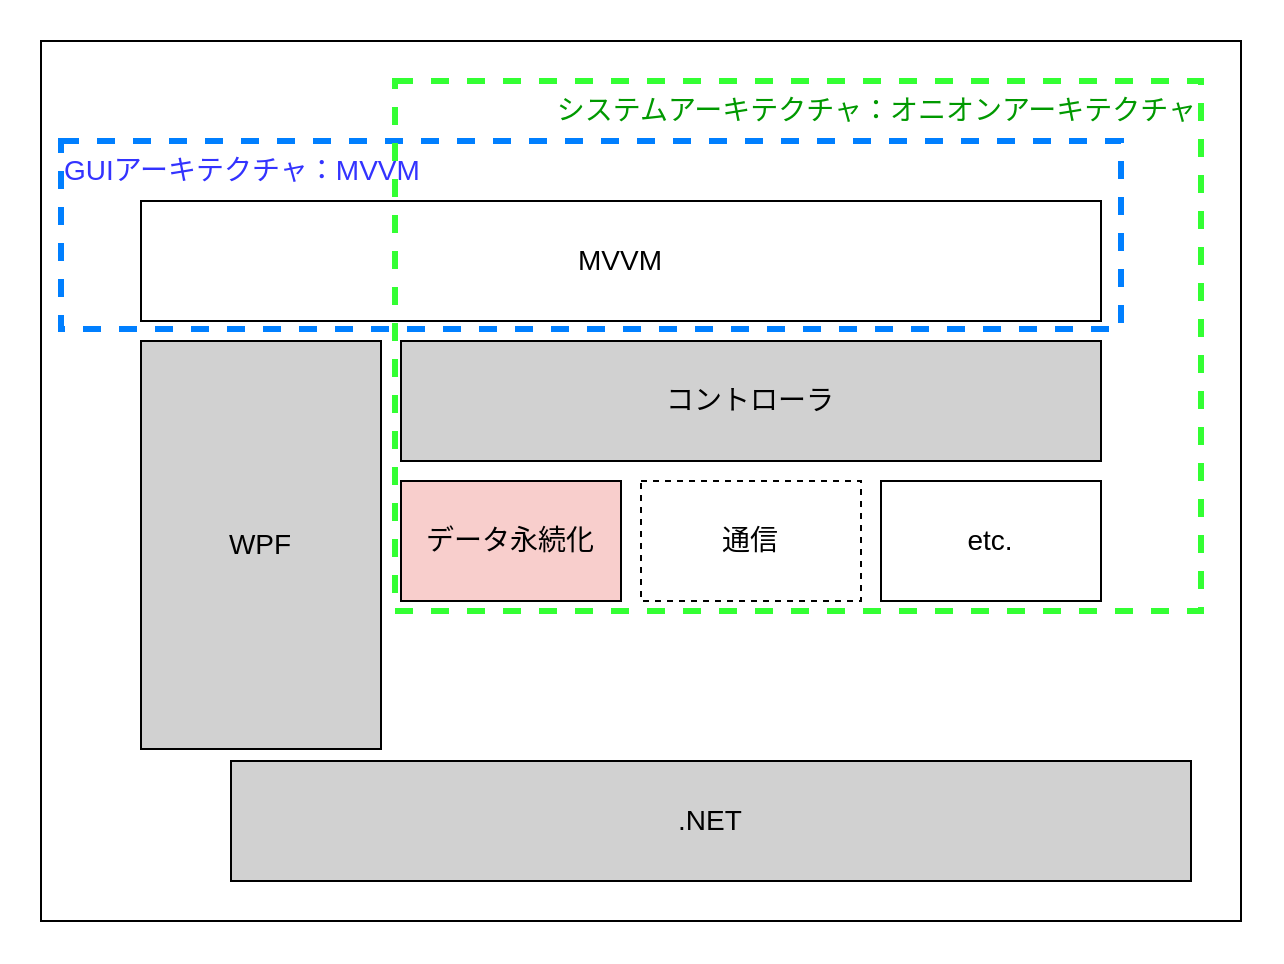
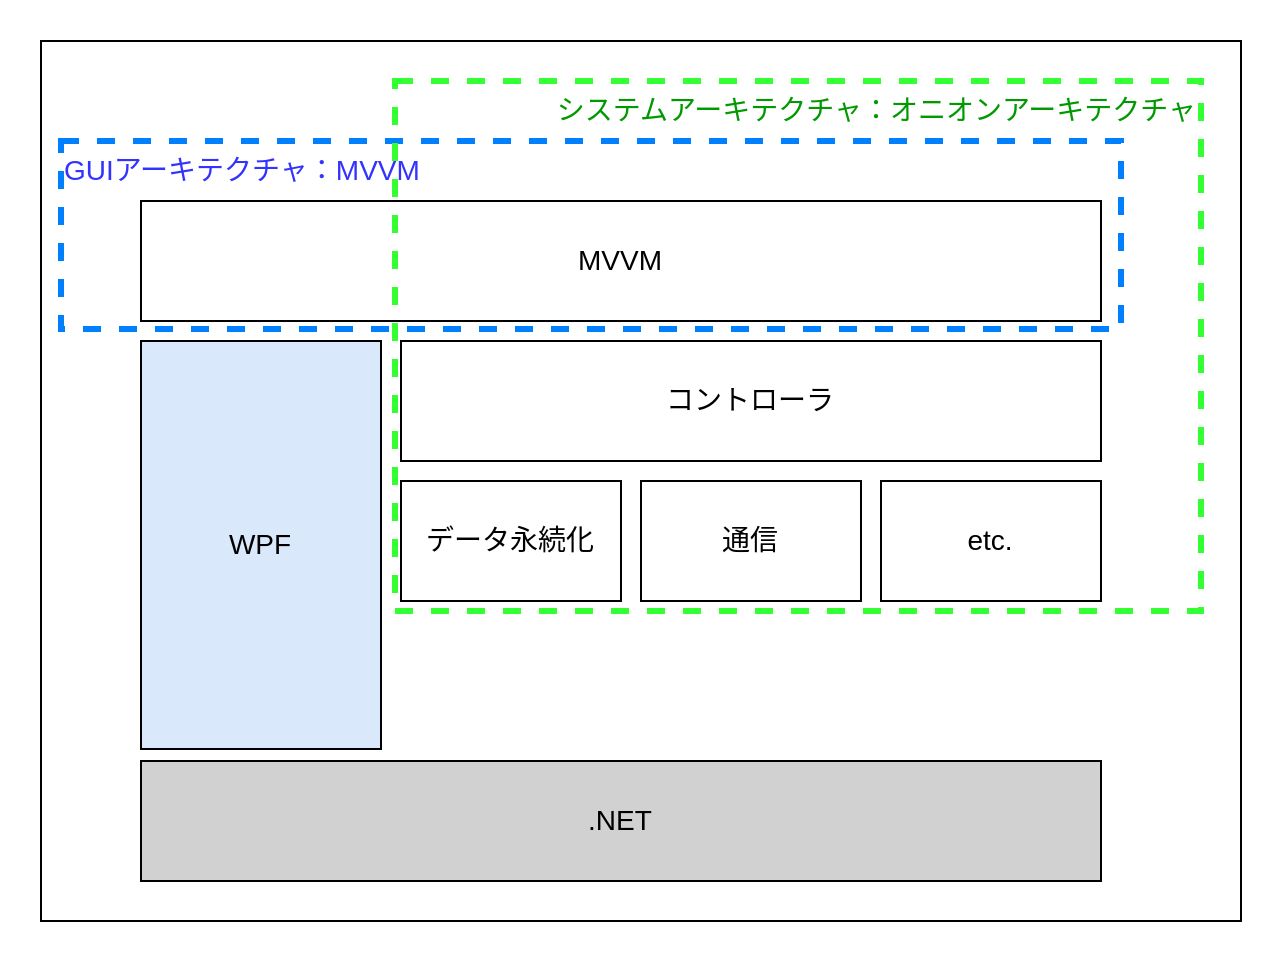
- <mxCell id="7" value="コントローラ" style="rounded=0;whiteSpace=wrap;html=1;fontSize=14;fillColor=#d1d1d1;" vertex="1" parent="1"><mxGeometry x="200" y="170" width="350" height="60" as="geometry" /></mxCell>
+ <mxCell id="7" value="コントローラ" style="rounded=0;whiteSpace=wrap;html=1;fontSize=14;" vertex="1" parent="1"><mxGeometry x="200" y="170" width="350" height="60" as="geometry" /></mxCell>
- <mxCell id="4" value="データ永続化" style="rounded=0;whiteSpace=wrap;html=1;fontSize=14;fillColor=#f8cecc;" vertex="1" parent="1"><mxGeometry x="200" y="240" width="110" height="60" as="geometry" /></mxCell>
+ <mxCell id="4" value="データ永続化" style="rounded=0;whiteSpace=wrap;html=1;fontSize=14;" vertex="1" parent="1"><mxGeometry x="200" y="240" width="110" height="60" as="geometry" /></mxCell>
- <mxCell id="5" value="通信" style="rounded=0;whiteSpace=wrap;html=1;fontSize=14;dashed=1;" vertex="1" parent="1"><mxGeometry x="320" y="240" width="110" height="60" as="geometry" /></mxCell>
+ <mxCell id="5" value="通信" style="rounded=0;whiteSpace=wrap;html=1;fontSize=14;" vertex="1" parent="1"><mxGeometry x="320" y="240" width="110" height="60" as="geometry" /></mxCell>
- <mxCell id="3" value="WPF" style="rounded=0;whiteSpace=wrap;html=1;fillColor=#D1D1D1;fontSize=14;" vertex="1" parent="1"><mxGeometry x="70" y="170" width="120" height="204" as="geometry" /></mxCell>
+ <mxCell id="3" value="WPF" style="rounded=0;whiteSpace=wrap;html=1;fillColor=#dae8fc;fontSize=14;" vertex="1" parent="1"><mxGeometry x="70" y="170" width="120" height="204" as="geometry" /></mxCell>
- <mxCell id="11" value=".NET" style="rounded=0;whiteSpace=wrap;html=1;fillColor=#D1D1D1;fontSize=14;" vertex="1" parent="1"><mxGeometry x="115" y="380" width="480" height="60" as="geometry" /></mxCell>
+ <mxCell id="11" value=".NET" style="rounded=0;whiteSpace=wrap;html=1;fillColor=#D1D1D1;fontSize=14;" vertex="1" parent="1"><mxGeometry x="70" y="380" width="480" height="60" as="geometry" /></mxCell>
